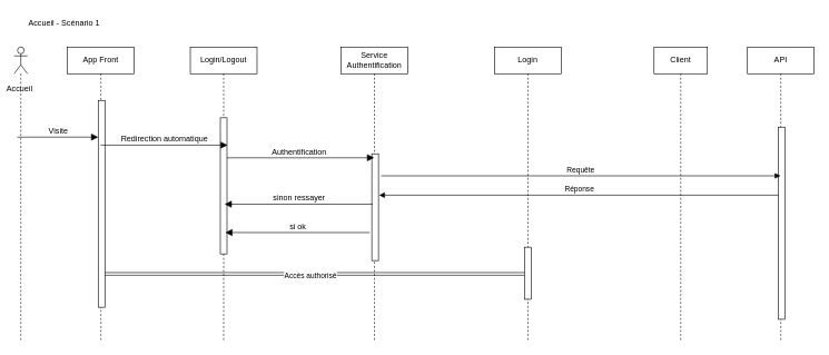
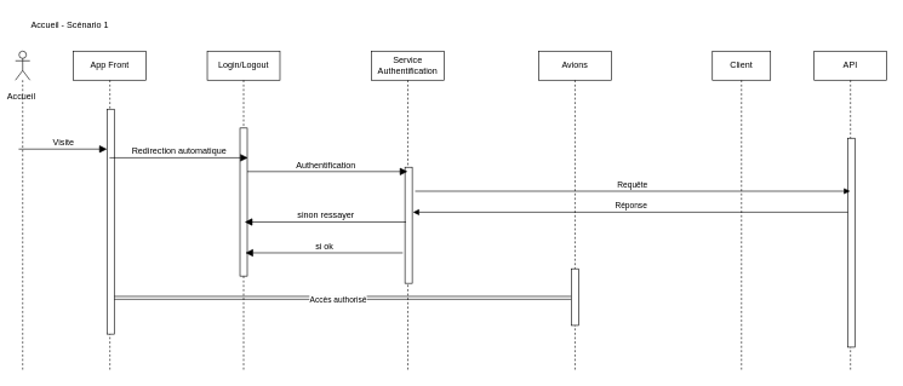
- <mxCell id="17" value="&lt;div&gt;Login&lt;/div&gt;" style="shape=umlLifeline;perimeter=lifelinePerimeter;whiteSpace=wrap;html=1;container=1;dropTarget=0;collapsible=0;recursiveResize=0;outlineConnect=0;portConstraint=eastwest;newEdgeStyle={&quot;curved&quot;:0,&quot;rounded&quot;:0};" parent="1" vertex="1"><mxGeometry x="740" y="70" width="100" height="440" as="geometry" /></mxCell>
+ <mxCell id="17" value="&lt;div&gt;Avions&lt;/div&gt;" style="shape=umlLifeline;perimeter=lifelinePerimeter;whiteSpace=wrap;html=1;container=1;dropTarget=0;collapsible=0;recursiveResize=0;outlineConnect=0;portConstraint=eastwest;newEdgeStyle={&quot;curved&quot;:0,&quot;rounded&quot;:0};" parent="1" vertex="1"><mxGeometry x="740" y="70" width="100" height="440" as="geometry" /></mxCell>
